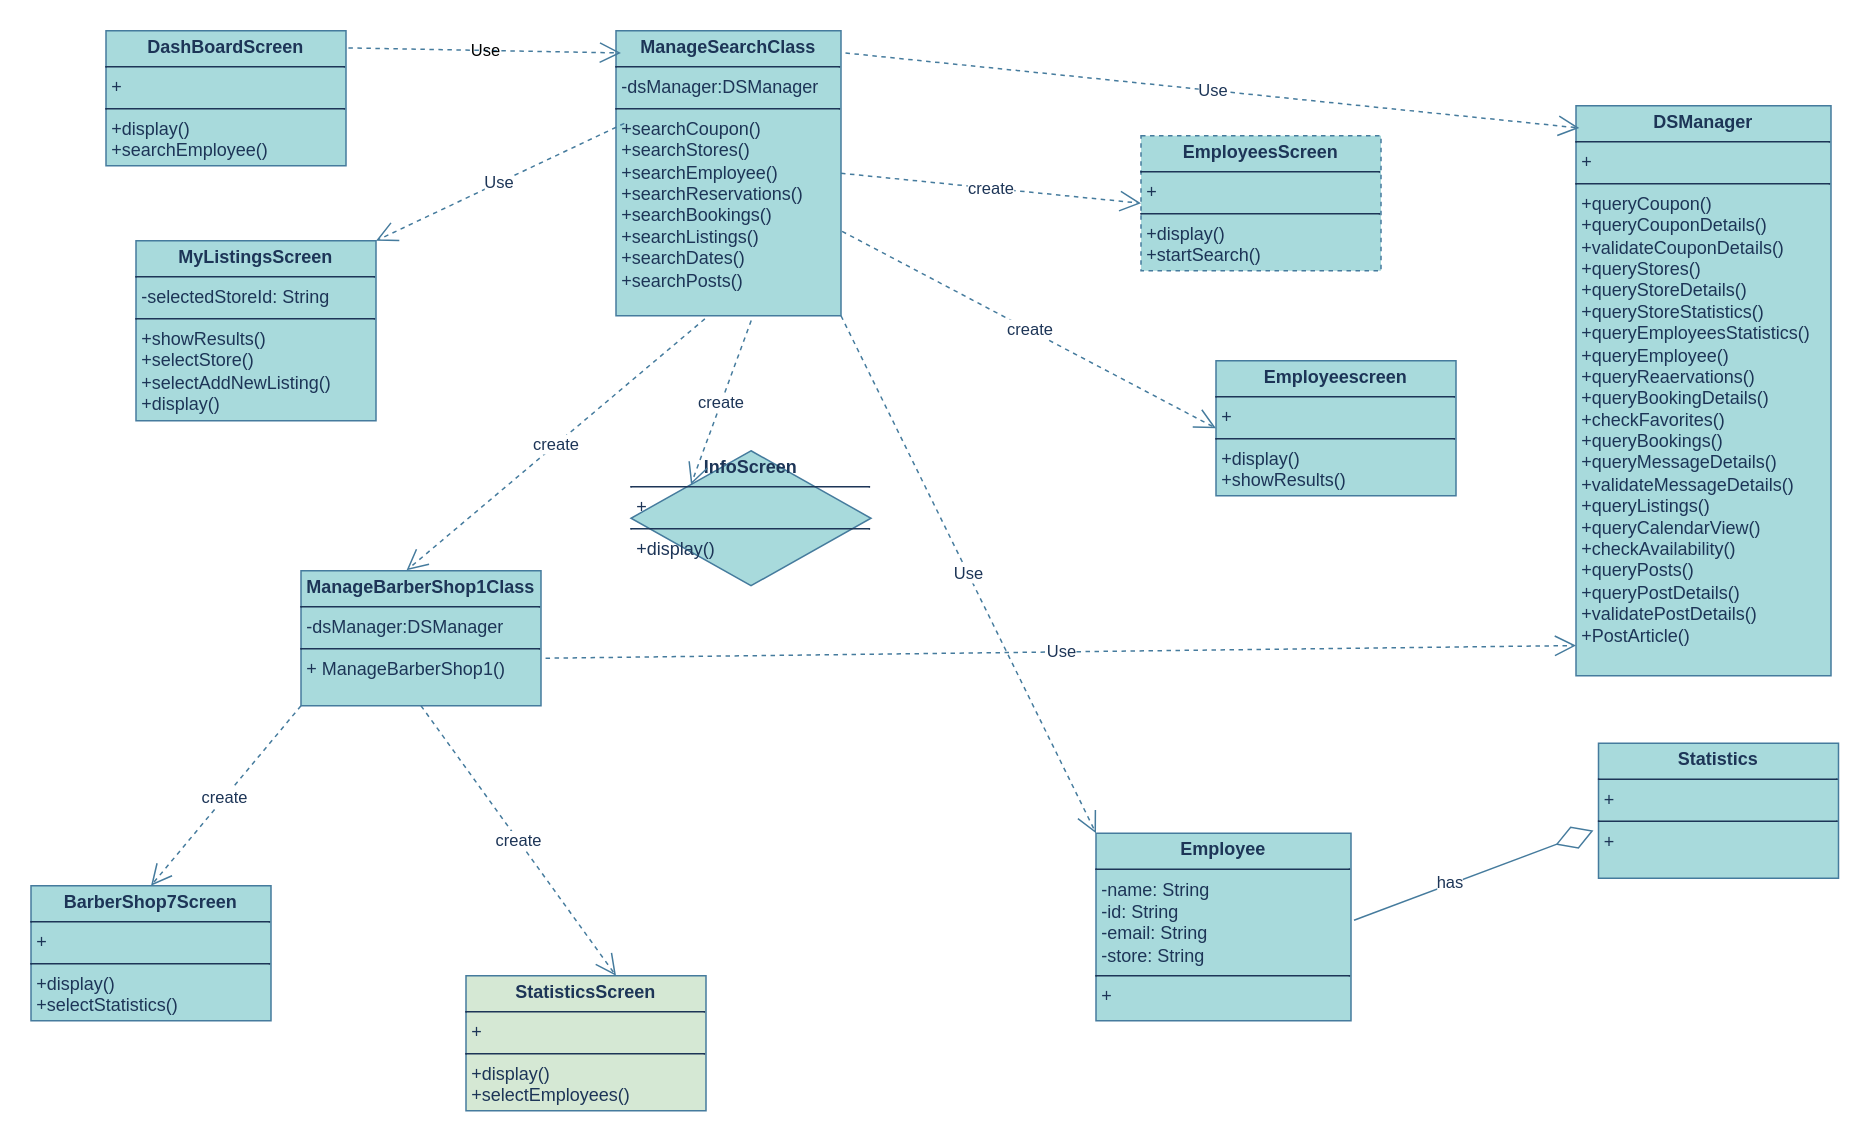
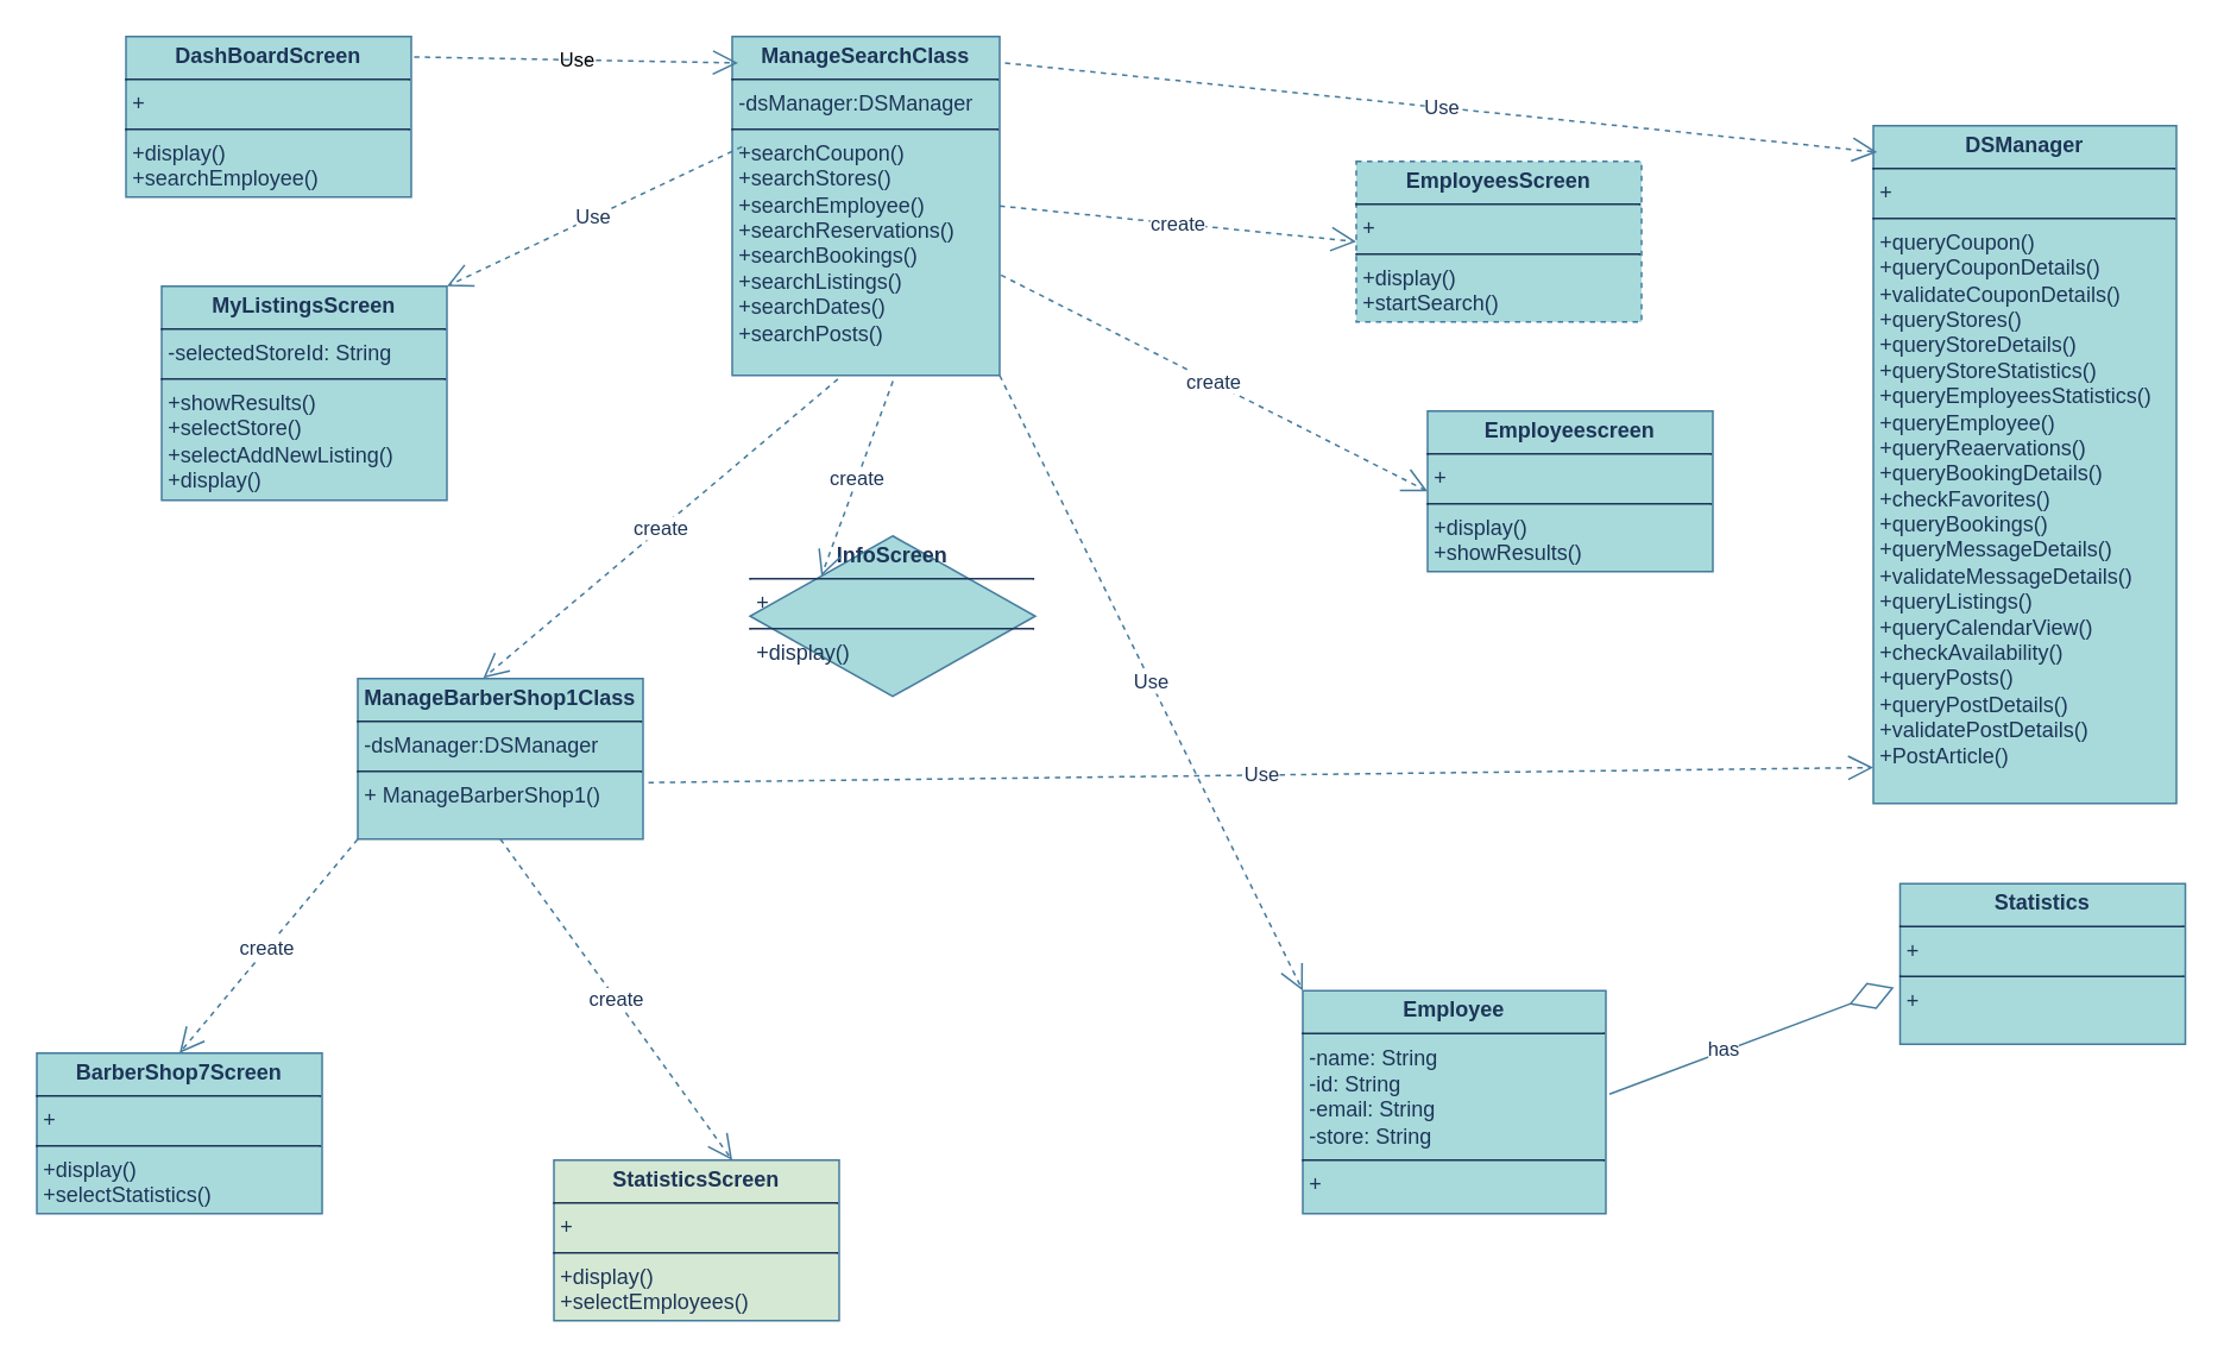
- <mxCell id="11" value="&lt;p style=&quot;margin:0px;margin-top:4px;text-align:center;&quot;&gt;&lt;b&gt;Employeescreen&lt;/b&gt;&lt;/p&gt;&lt;hr size=&quot;1&quot; style=&quot;border-style:solid;&quot;&gt;&lt;p style=&quot;margin:0px;margin-left:4px;&quot;&gt;+&amp;nbsp;&lt;/p&gt;&lt;hr size=&quot;1&quot; style=&quot;border-style:solid;&quot;&gt;&lt;p style=&quot;margin:0px;margin-left:4px;&quot;&gt;+&lt;span style=&quot;background-color: transparent;&quot;&gt;display()&lt;/span&gt;&lt;/p&gt;&lt;p style=&quot;margin:0px;margin-left:4px;&quot;&gt;+showResults()&lt;/p&gt;" style="verticalAlign=top;align=left;overflow=fill;html=1;whiteSpace=wrap;strokeColor=#457B9D;fontColor=#1D3557;fillColor=#A8DADC;labelBackgroundColor=none;" parent="1" vertex="1"><mxGeometry x="810" y="240" width="160" height="90" as="geometry" /></mxCell>
+ <mxCell id="11" value="&lt;p style=&quot;margin:0px;margin-top:4px;text-align:center;&quot;&gt;&lt;b&gt;Employeescreen&lt;/b&gt;&lt;/p&gt;&lt;hr size=&quot;1&quot; style=&quot;border-style:solid;&quot;&gt;&lt;p style=&quot;margin:0px;margin-left:4px;&quot;&gt;+&amp;nbsp;&lt;/p&gt;&lt;hr size=&quot;1&quot; style=&quot;border-style:solid;&quot;&gt;&lt;p style=&quot;margin:0px;margin-left:4px;&quot;&gt;+&lt;span style=&quot;background-color: transparent;&quot;&gt;display()&lt;/span&gt;&lt;/p&gt;&lt;p style=&quot;margin:0px;margin-left:4px;&quot;&gt;+showResults()&lt;/p&gt;" style="verticalAlign=top;align=left;overflow=fill;html=1;whiteSpace=wrap;strokeColor=#457B9D;fontColor=#1D3557;fillColor=#A8DADC;labelBackgroundColor=none;" parent="1" vertex="1"><mxGeometry x="800" y="230" width="160" height="90" as="geometry" /></mxCell>
